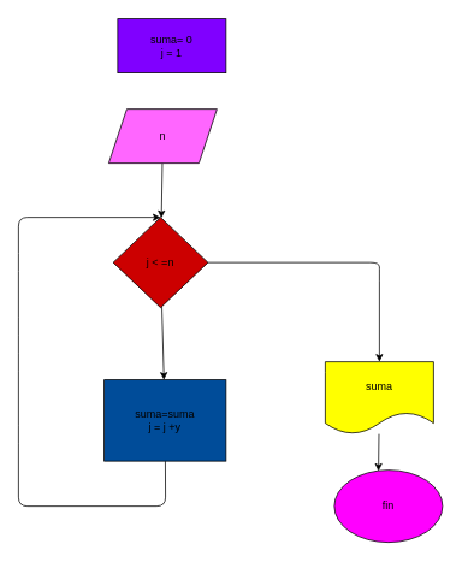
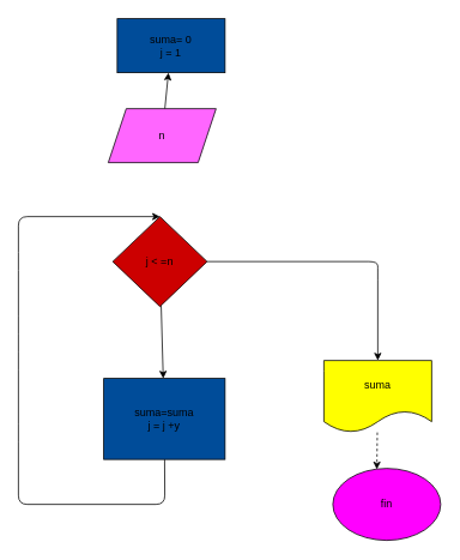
- <mxCell id="2" value="suma= 0&lt;br&gt;j = 1" style="whiteSpace=wrap;html=1;fillColor=#8000FF;" vertex="1" parent="1"><mxGeometry x="130" y="20" width="120" height="60" as="geometry" /></mxCell>
+ <mxCell id="2" value="suma= 0&lt;br&gt;j = 1" style="whiteSpace=wrap;html=1;fillColor=#004c99;" vertex="1" parent="1"><mxGeometry x="130" y="20" width="120" height="60" as="geometry" /></mxCell>
- <mxCell id="3" value="" style="edgeStyle=none;html=1;" edge="1" parent="1" source="4" target="7"><mxGeometry relative="1" as="geometry" /></mxCell>
+ <mxCell id="3" value="" style="edgeStyle=none;html=1;" edge="1" parent="1" source="4" target="2"><mxGeometry relative="1" as="geometry" /></mxCell>
- <mxCell id="10" style="edgeStyle=none;html=1;entryX=0.408;entryY=0.013;entryDx=0;entryDy=0;entryPerimeter=0;" edge="1" parent="1" source="11" target="12"><mxGeometry relative="1" as="geometry" /></mxCell>
+ <mxCell id="10" style="edgeStyle=none;html=1;entryX=0.408;entryY=0.013;entryDx=0;entryDy=0;entryPerimeter=0;dashed=1;" edge="1" parent="1" source="11" target="12"><mxGeometry relative="1" as="geometry" /></mxCell>
